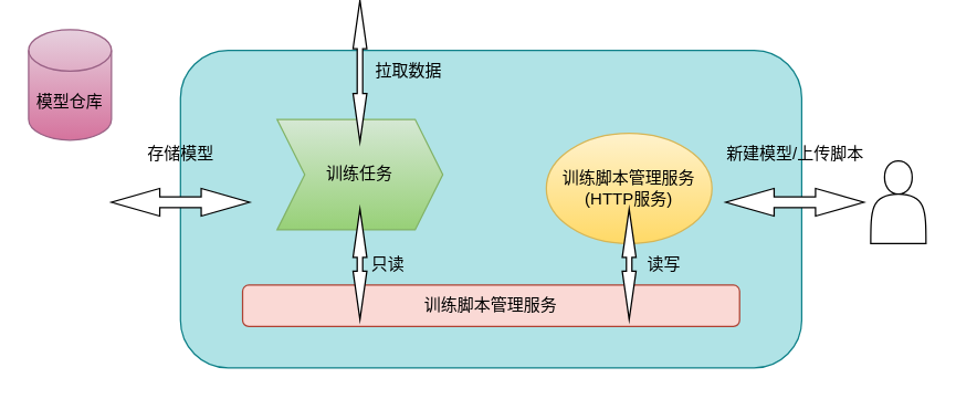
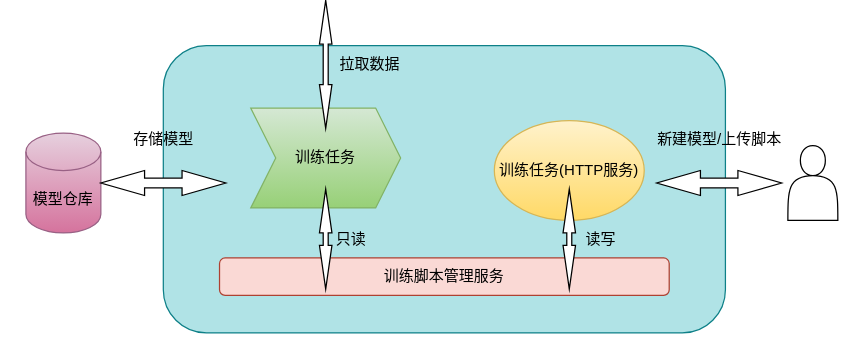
- <mxCell id="9" value="模型仓库" style="shape=cylinder3;whiteSpace=wrap;html=1;boundedLbl=1;backgroundOutline=1;size=15;fillColor=#e6d0de;gradientColor=#d5739d;strokeColor=#996185;" vertex="1" parent="1"><mxGeometry x="20" y="5" width="60" height="80" as="geometry" /></mxCell>
+ <mxCell id="9" value="模型仓库" style="shape=cylinder3;whiteSpace=wrap;html=1;boundedLbl=1;backgroundOutline=1;size=15;fillColor=#e6d0de;gradientColor=#d5739d;strokeColor=#996185;" vertex="1" parent="1"><mxGeometry x="20" y="90" width="60" height="80" as="geometry" /></mxCell>
- <mxCell id="4" value="&lt;font color=&quot;#000000&quot;&gt;训练脚本管理服务(HTTP服务)&lt;/font&gt;" style="ellipse;whiteSpace=wrap;html=1;fillColor=#fff2cc;gradientColor=#ffd966;strokeColor=#d6b656;" vertex="1" parent="1"><mxGeometry x="395" y="80" width="120" height="80" as="geometry" /></mxCell>
+ <mxCell id="4" value="&lt;font color=&quot;#000000&quot;&gt;训练任务(HTTP服务)&lt;/font&gt;" style="ellipse;whiteSpace=wrap;html=1;fillColor=#fff2cc;gradientColor=#ffd966;strokeColor=#d6b656;" vertex="1" parent="1"><mxGeometry x="395" y="80" width="120" height="80" as="geometry" /></mxCell>
